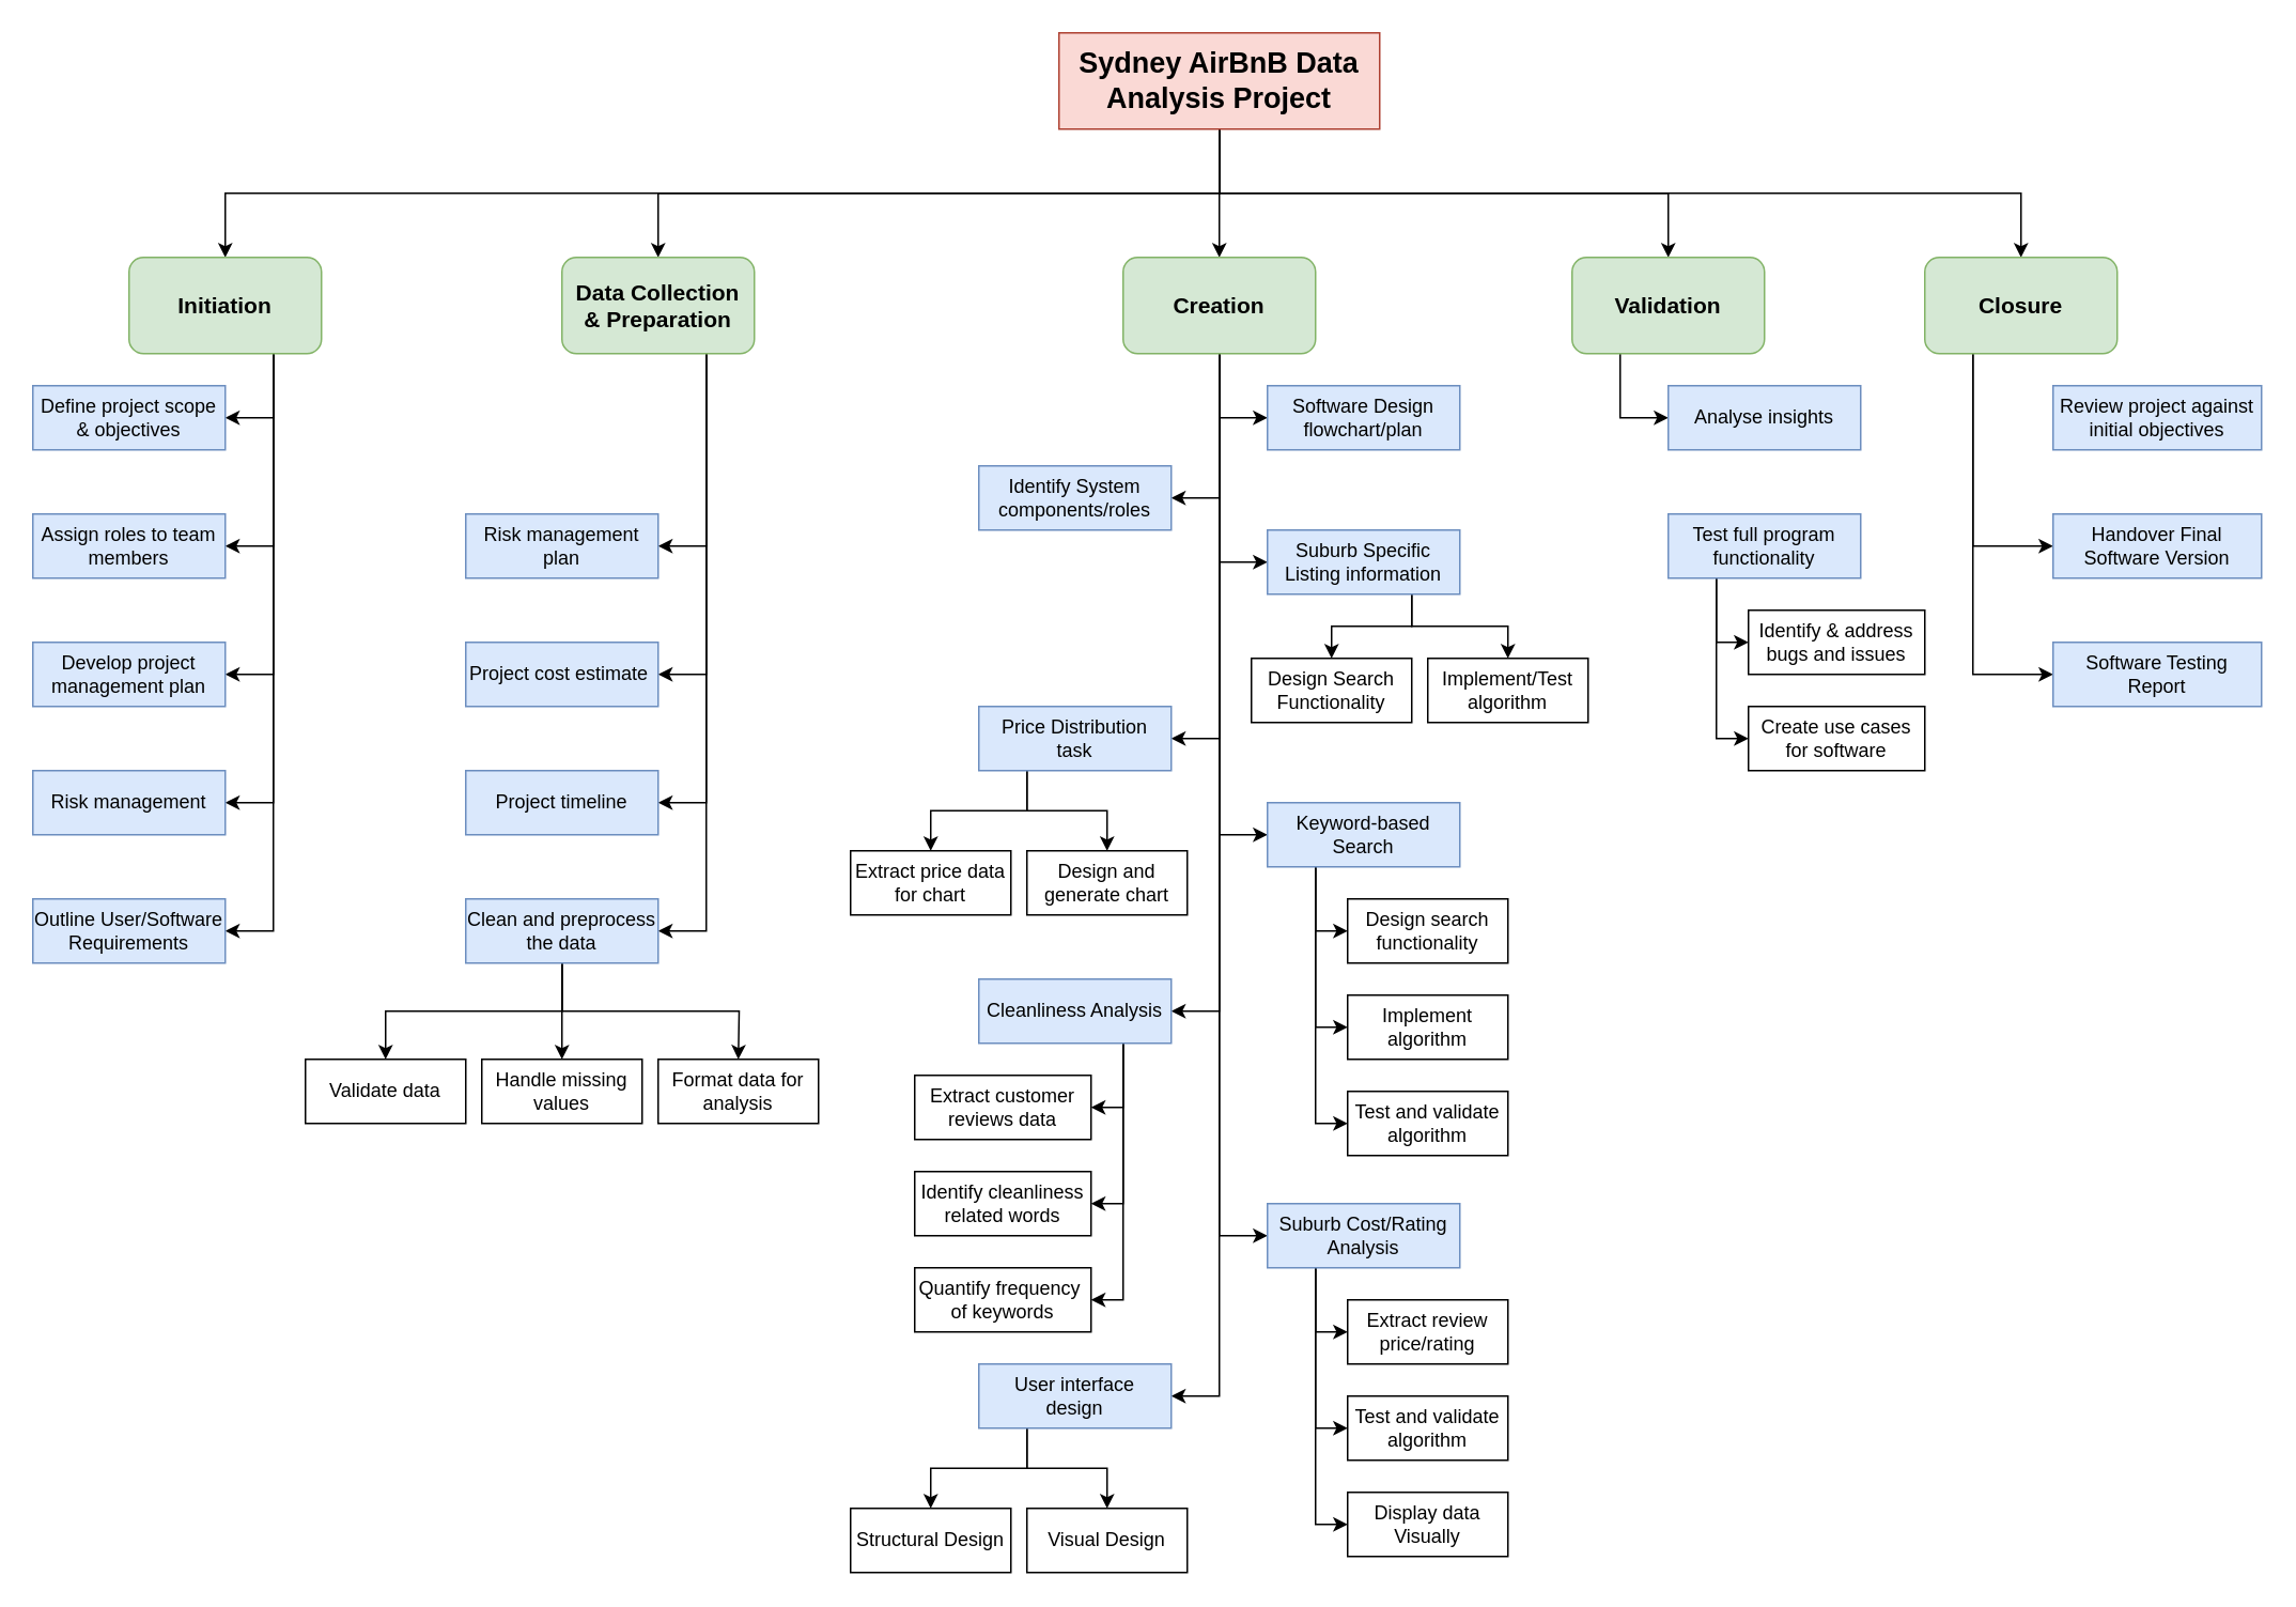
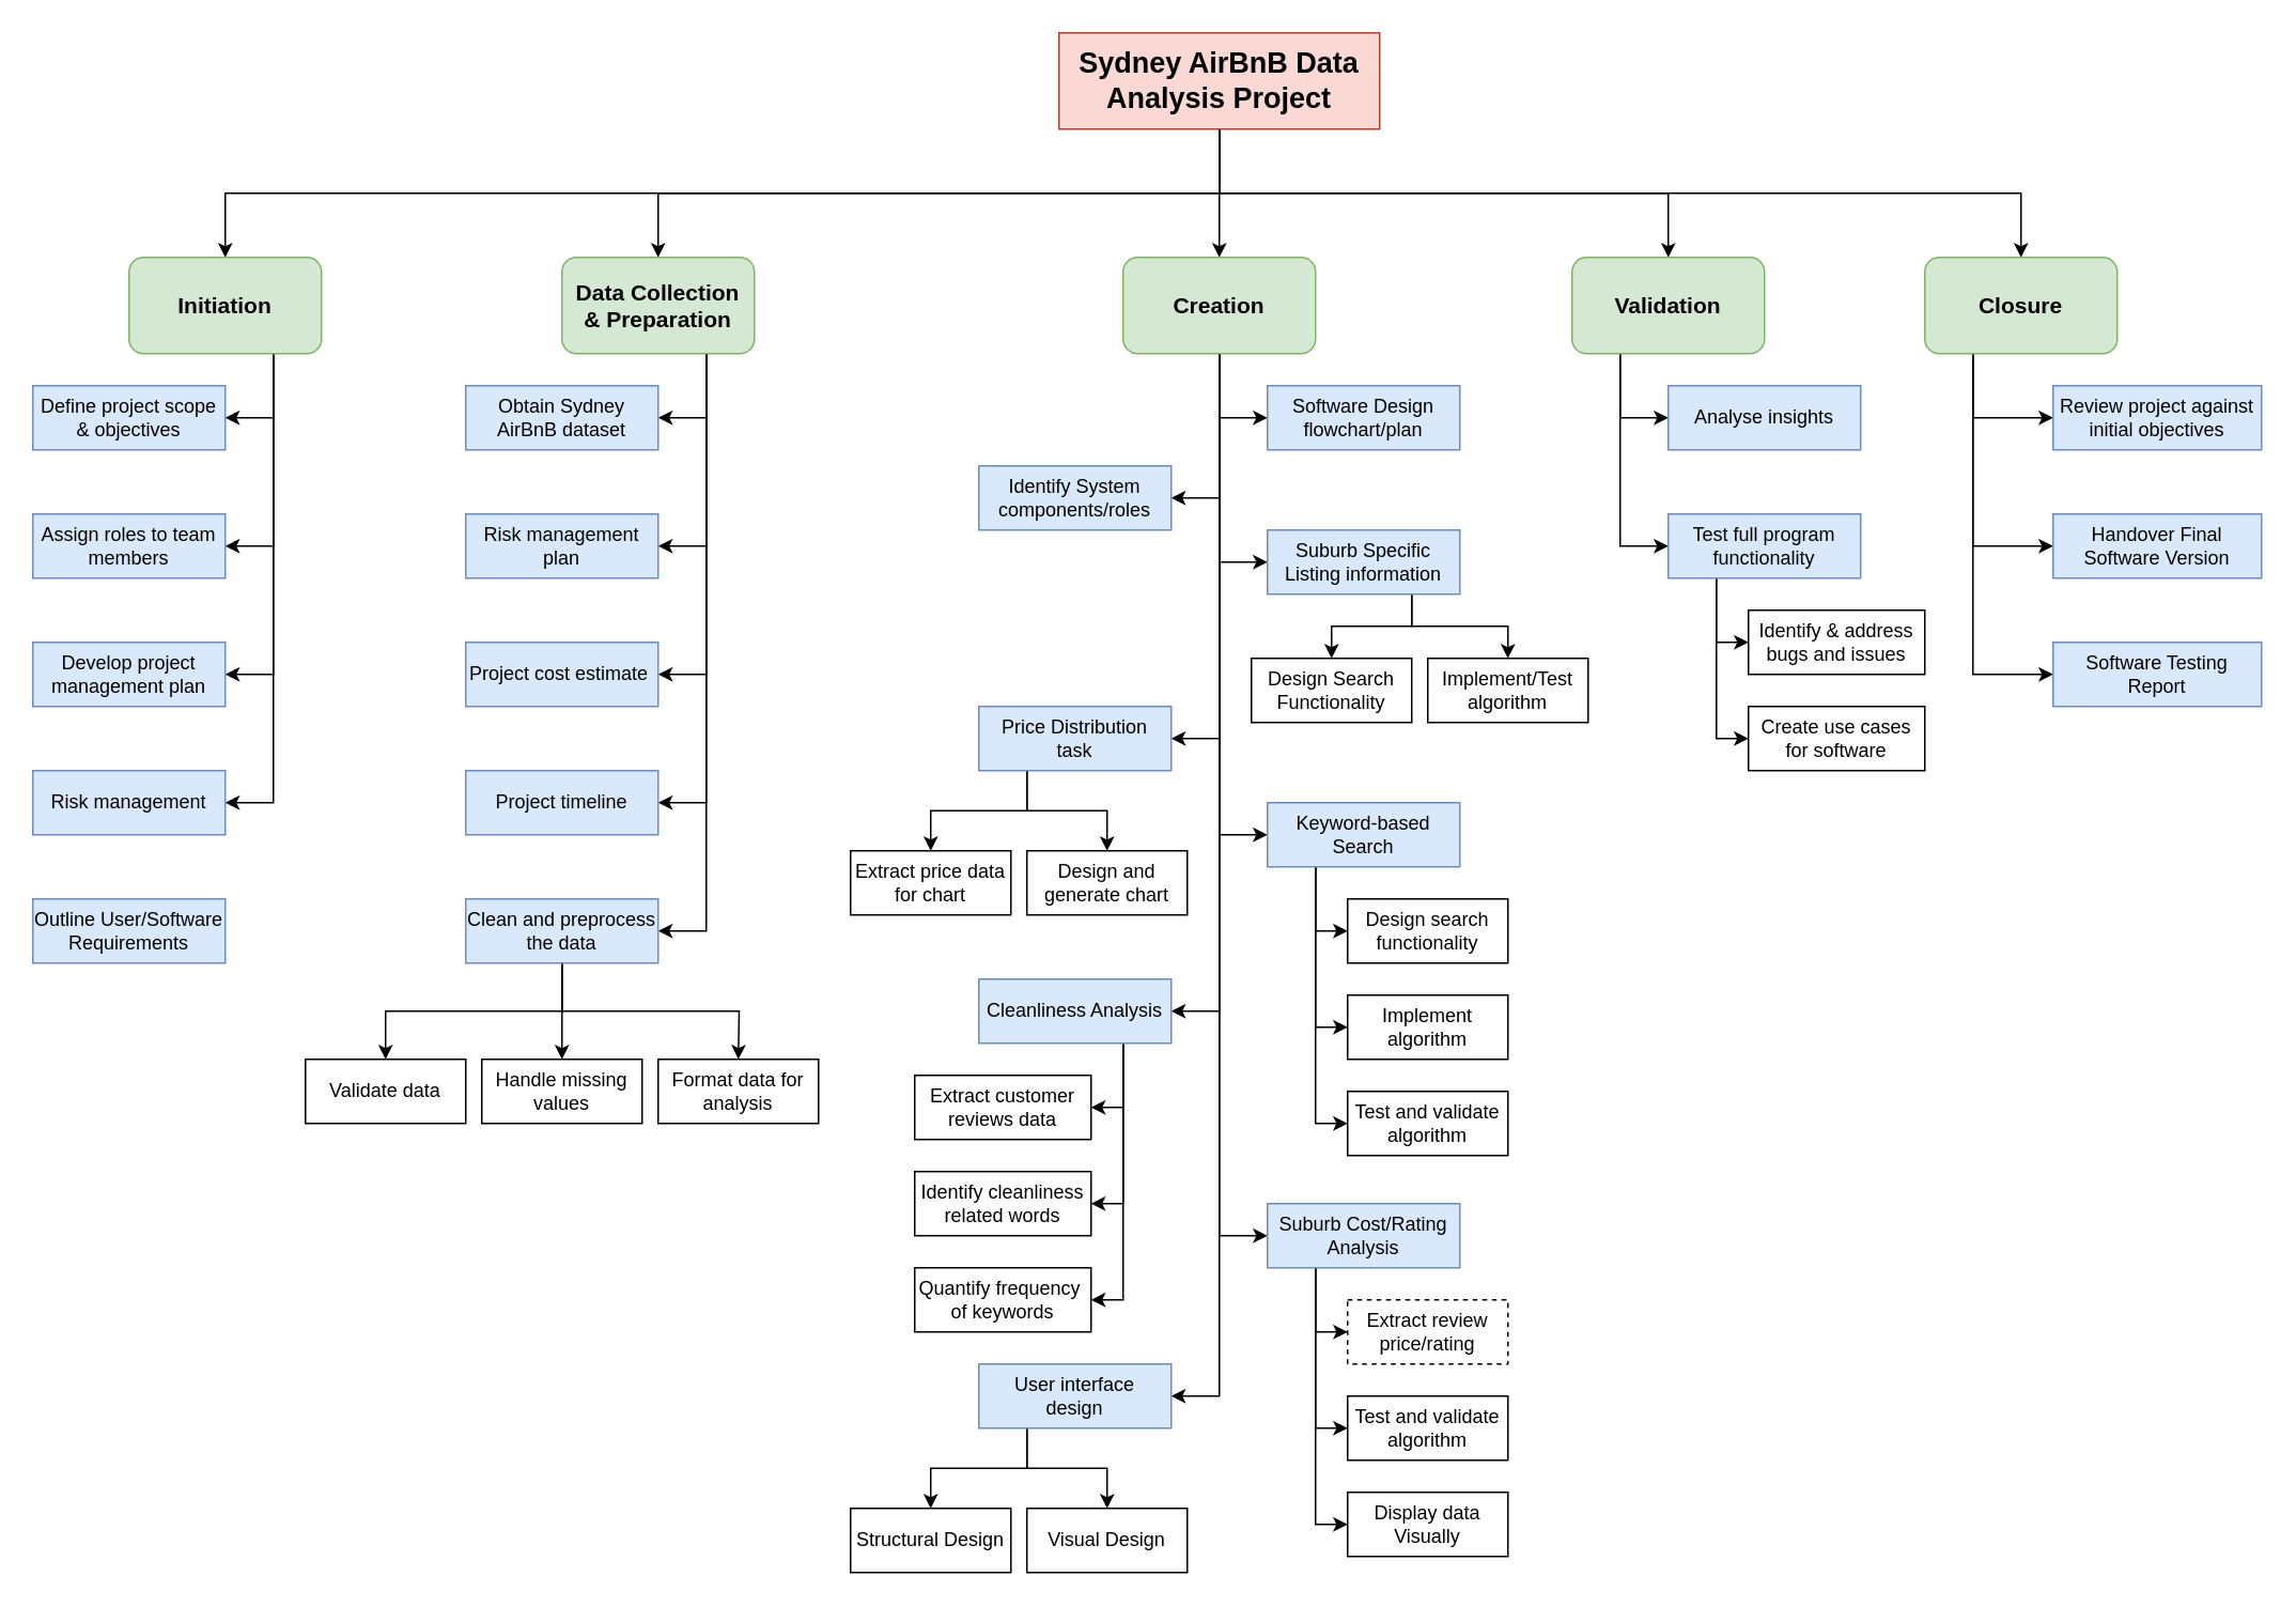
+ <mxCell id="36" value="Obtain Sydney AirBnB dataset" style="rounded=0;whiteSpace=wrap;html=1;fillColor=#dae8fc;strokeColor=#6c8ebf;" parent="1" vertex="1"><mxGeometry x="290" y="240" width="120" height="40" as="geometry" /></mxCell>
+ <mxCell id="14" style="edgeStyle=orthogonalEdgeStyle;rounded=0;orthogonalLoop=1;jettySize=auto;html=1;exitX=0.75;exitY=1;exitDx=0;exitDy=0;entryX=1;entryY=0.5;entryDx=0;entryDy=0;" parent="1" source="19" target="36" edge="1"><mxGeometry relative="1" as="geometry" /></mxCell>
+ <mxCell id="29" style="edgeStyle=orthogonalEdgeStyle;rounded=0;orthogonalLoop=1;jettySize=auto;html=1;exitX=0.25;exitY=1;exitDx=0;exitDy=0;entryX=0;entryY=0.5;entryDx=0;entryDy=0;" parent="1" source="32" target="74" edge="1"><mxGeometry relative="1" as="geometry" /></mxCell>
+ <mxCell id="76" style="edgeStyle=orthogonalEdgeStyle;rounded=0;orthogonalLoop=1;jettySize=auto;html=1;exitX=0.25;exitY=1;exitDx=0;exitDy=0;entryX=0;entryY=0.5;entryDx=0;entryDy=0;" parent="1" source="77" target="81" edge="1"><mxGeometry relative="1" as="geometry" /></mxCell>
- <mxCell id="12" style="edgeStyle=orthogonalEdgeStyle;rounded=0;orthogonalLoop=1;jettySize=auto;html=1;exitX=0.75;exitY=1;exitDx=0;exitDy=0;entryX=1;entryY=0.5;entryDx=0;entryDy=0;" parent="1" source="13" target="83" edge="1"><mxGeometry relative="1" as="geometry" /></mxCell>
- <mxCell id="71" value="Extract review price/rating" style="rounded=0;whiteSpace=wrap;html=1;" parent="1" vertex="1"><mxGeometry x="840" y="810" width="100" height="40" as="geometry" /></mxCell>
+ <mxCell id="71" value="Extract review price/rating" style="rounded=0;whiteSpace=wrap;html=1;dashed=1;" parent="1" vertex="1"><mxGeometry x="840" y="810" width="100" height="40" as="geometry" /></mxCell>
